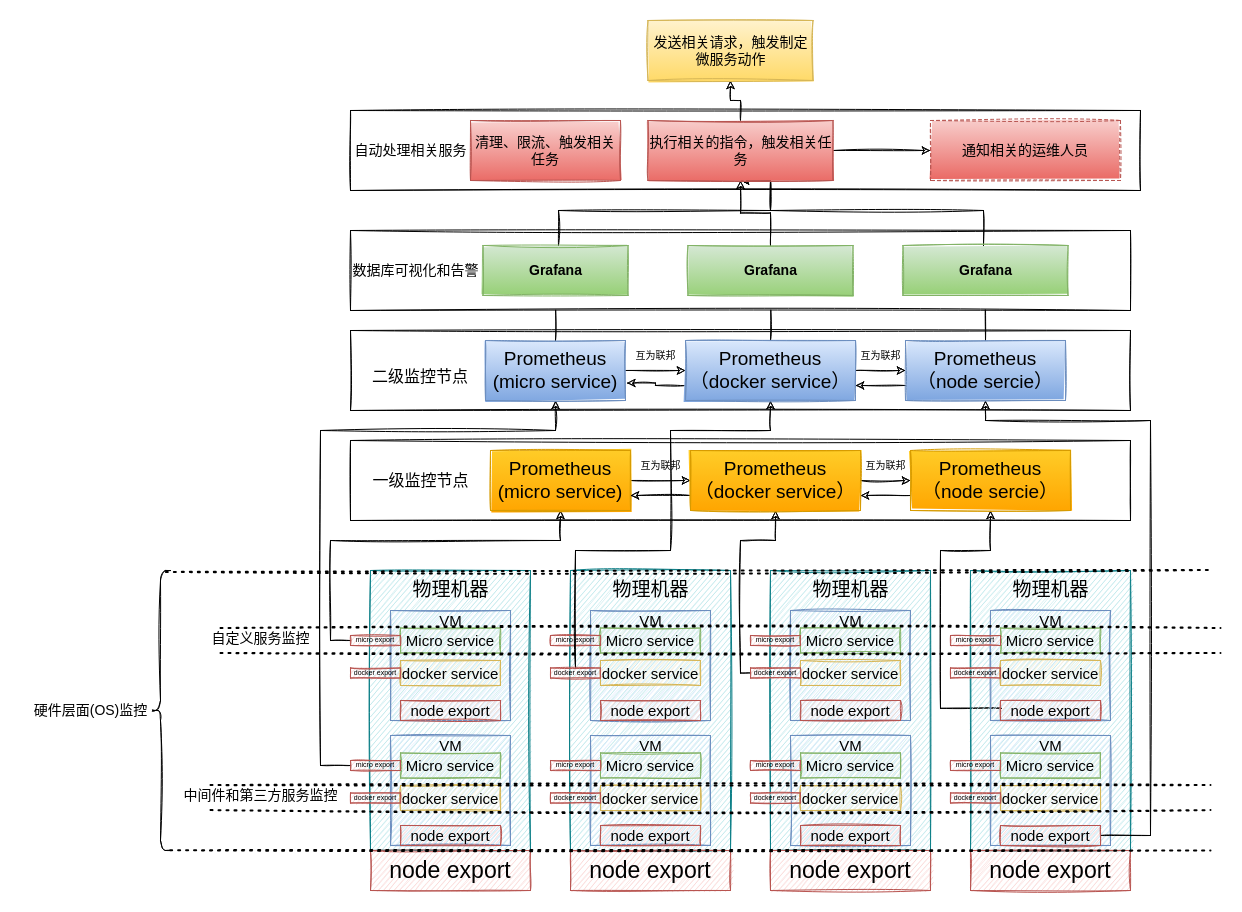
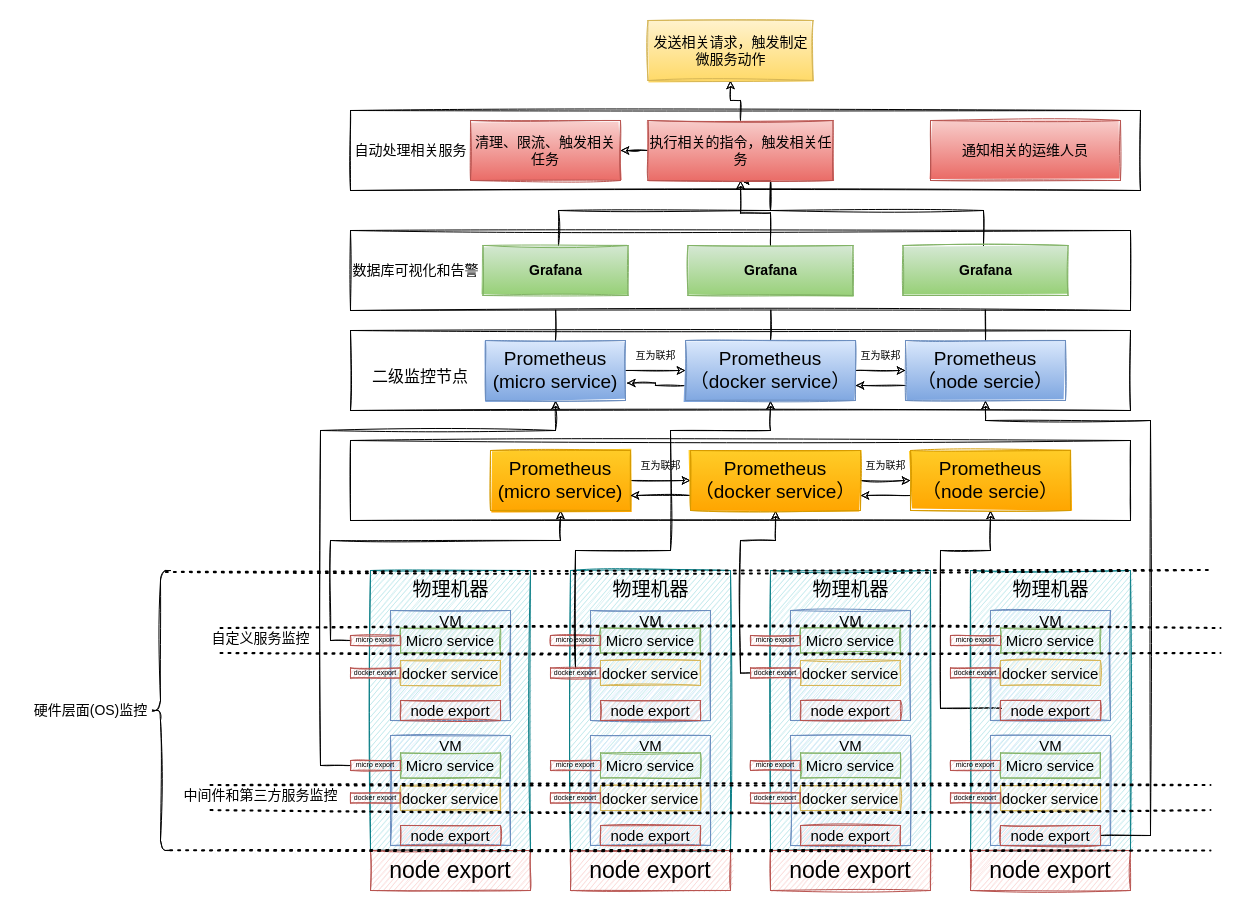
+ <mxCell id="106" value="" style="edgeStyle=orthogonalEdgeStyle;rounded=0;sketch=1;orthogonalLoop=1;jettySize=auto;html=1;fontSize=14;" edge="1" parent="1" source="109" target="110"><mxGeometry relative="1" as="geometry" /></mxCell>
- <mxCell id="107" value="" style="edgeStyle=orthogonalEdgeStyle;rounded=0;sketch=1;orthogonalLoop=1;jettySize=auto;html=1;fontSize=14;" edge="1" parent="1" source="109" target="111"><mxGeometry relative="1" as="geometry" /></mxCell>
- <mxCell id="111" value="通知相关的运维人员" style="whiteSpace=wrap;html=1;fontSize=14;fillColor=#f8cecc;strokeColor=#b85450;rounded=0;sketch=1;gradientColor=#ea6b66;dashed=1;" vertex="1" parent="1"><mxGeometry x="930" y="120" width="190" height="60" as="geometry" /></mxCell>
+ <mxCell id="111" value="通知相关的运维人员" style="whiteSpace=wrap;html=1;fontSize=14;fillColor=#f8cecc;strokeColor=#b85450;rounded=0;sketch=1;gradientColor=#ea6b66;" vertex="1" parent="1"><mxGeometry x="930" y="120" width="190" height="60" as="geometry" /></mxCell>
- <mxCell id="86" value="一级监控节点" style="text;html=1;align=center;verticalAlign=middle;resizable=0;points=[];autosize=1;strokeColor=none;fillColor=none;fontSize=16;" vertex="1" parent="1"><mxGeometry x="360" y="465" width="120" height="30" as="geometry" /></mxCell>
